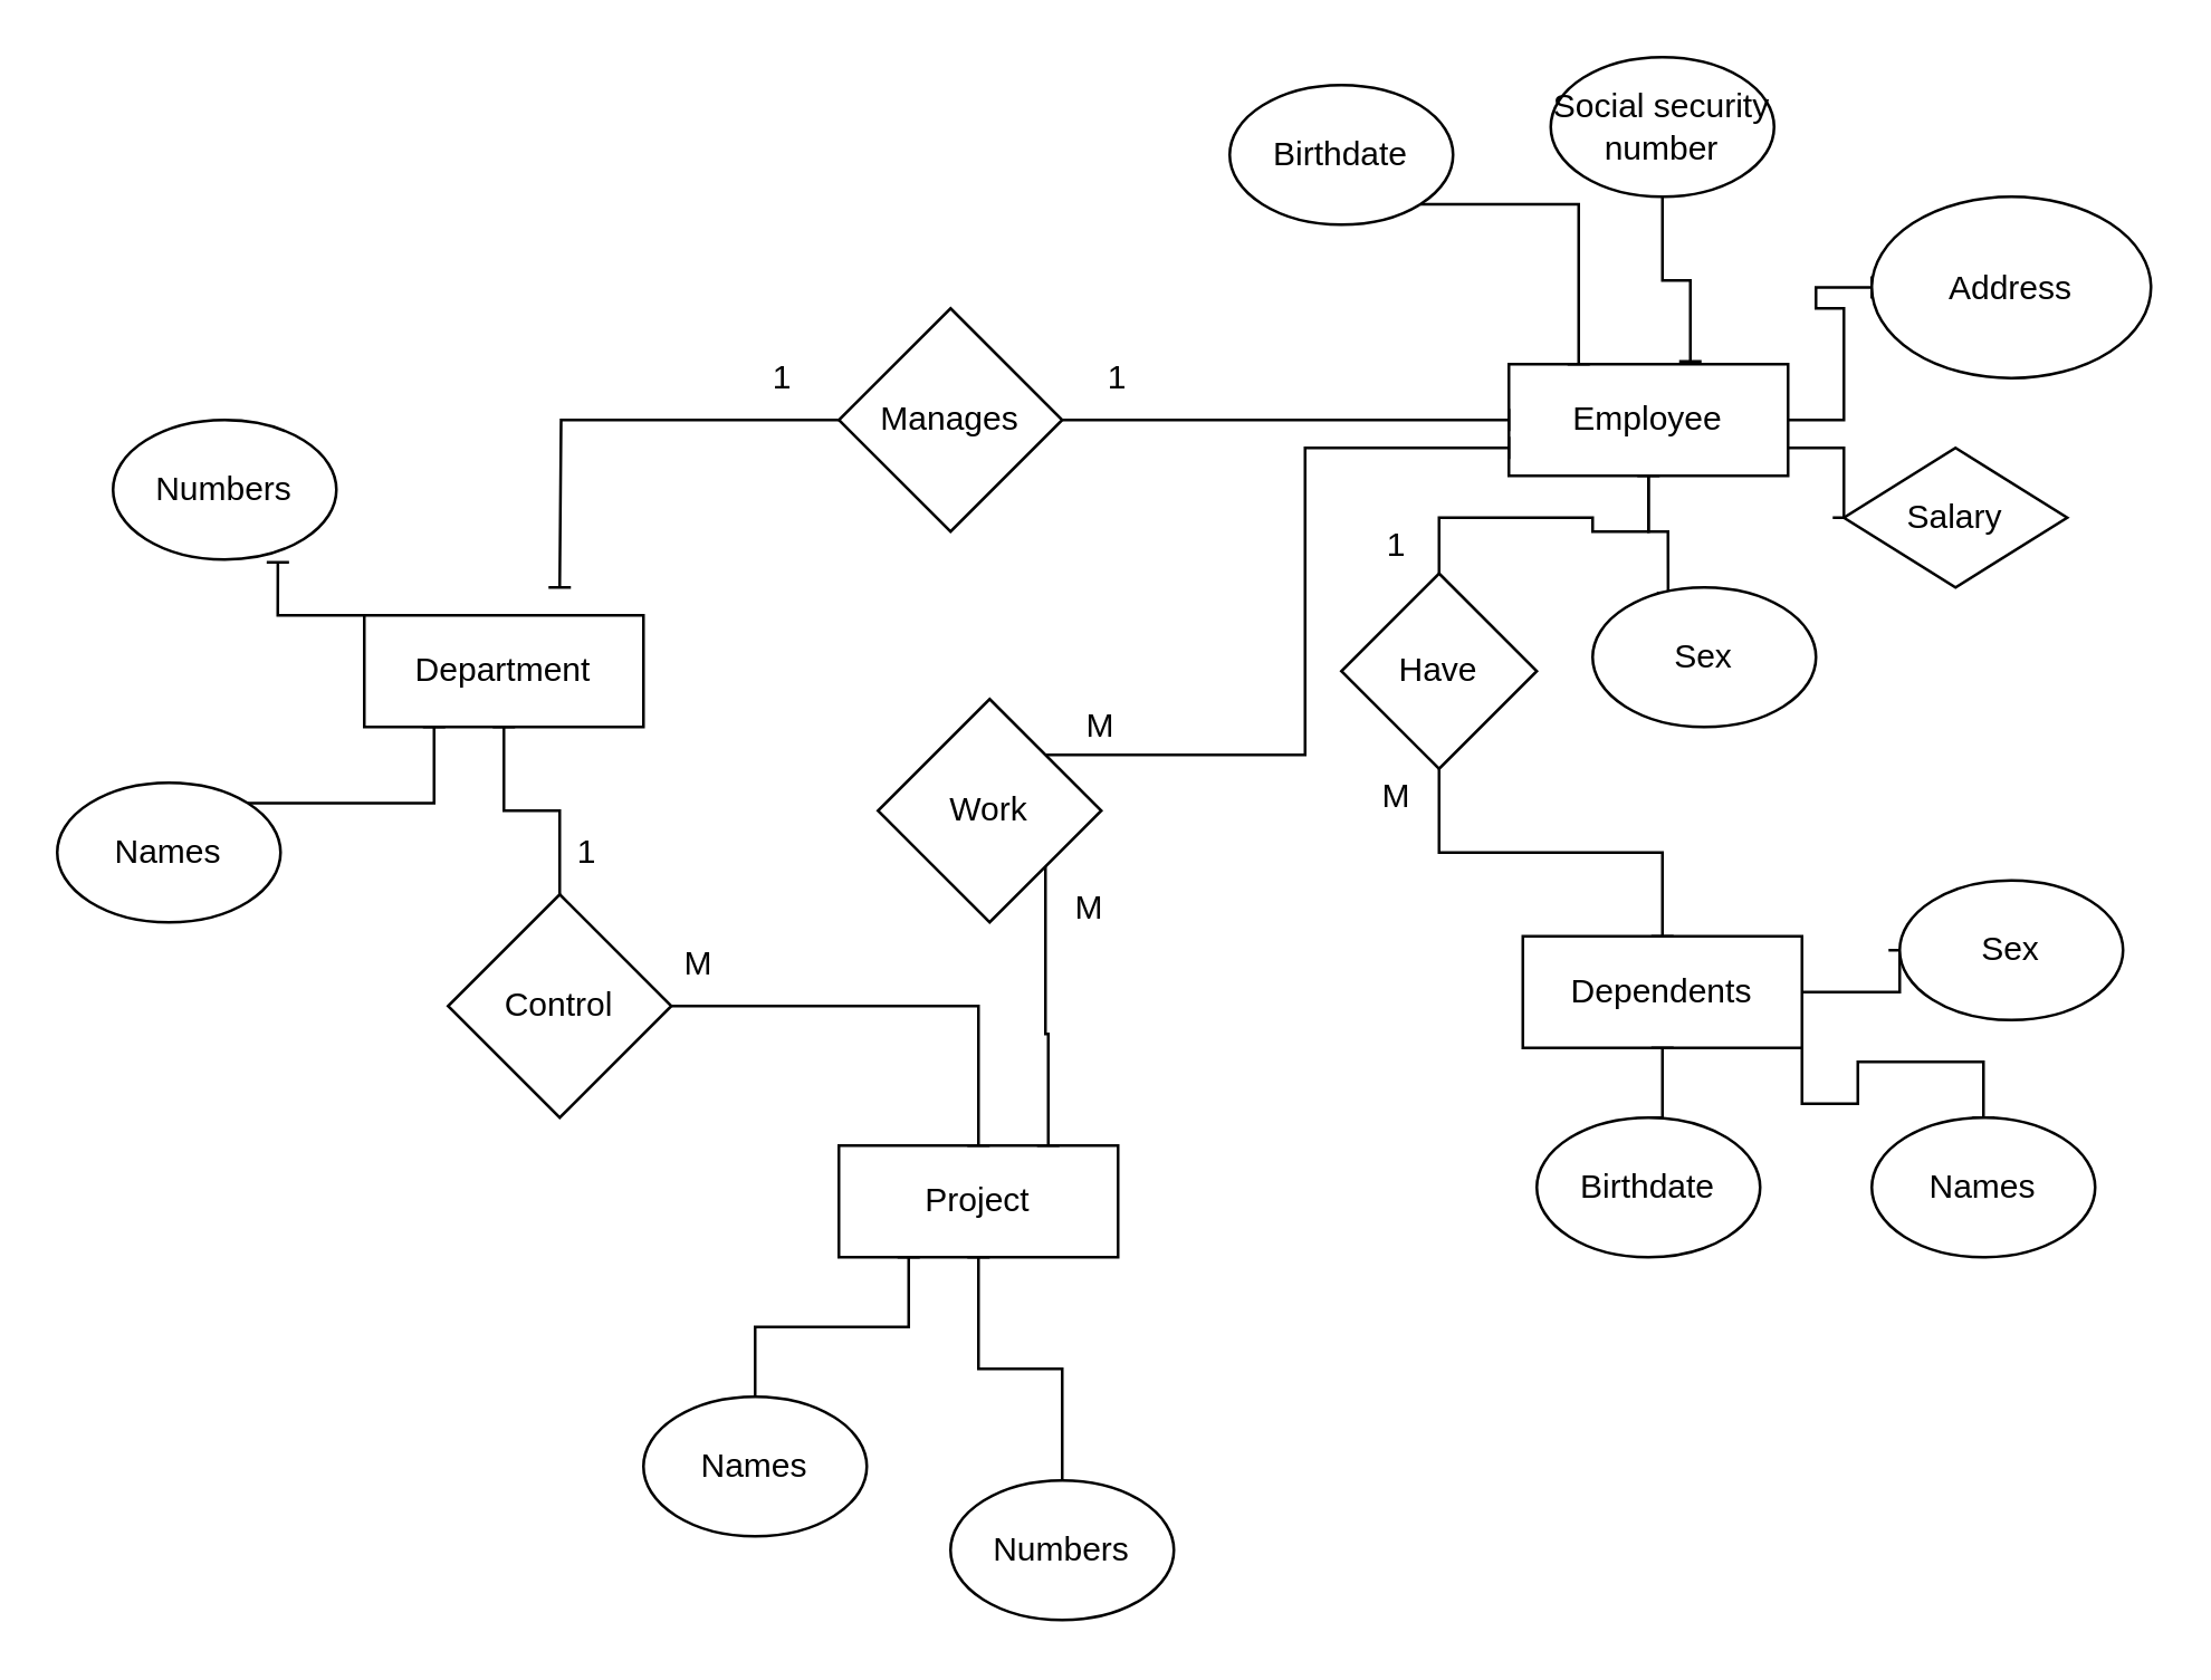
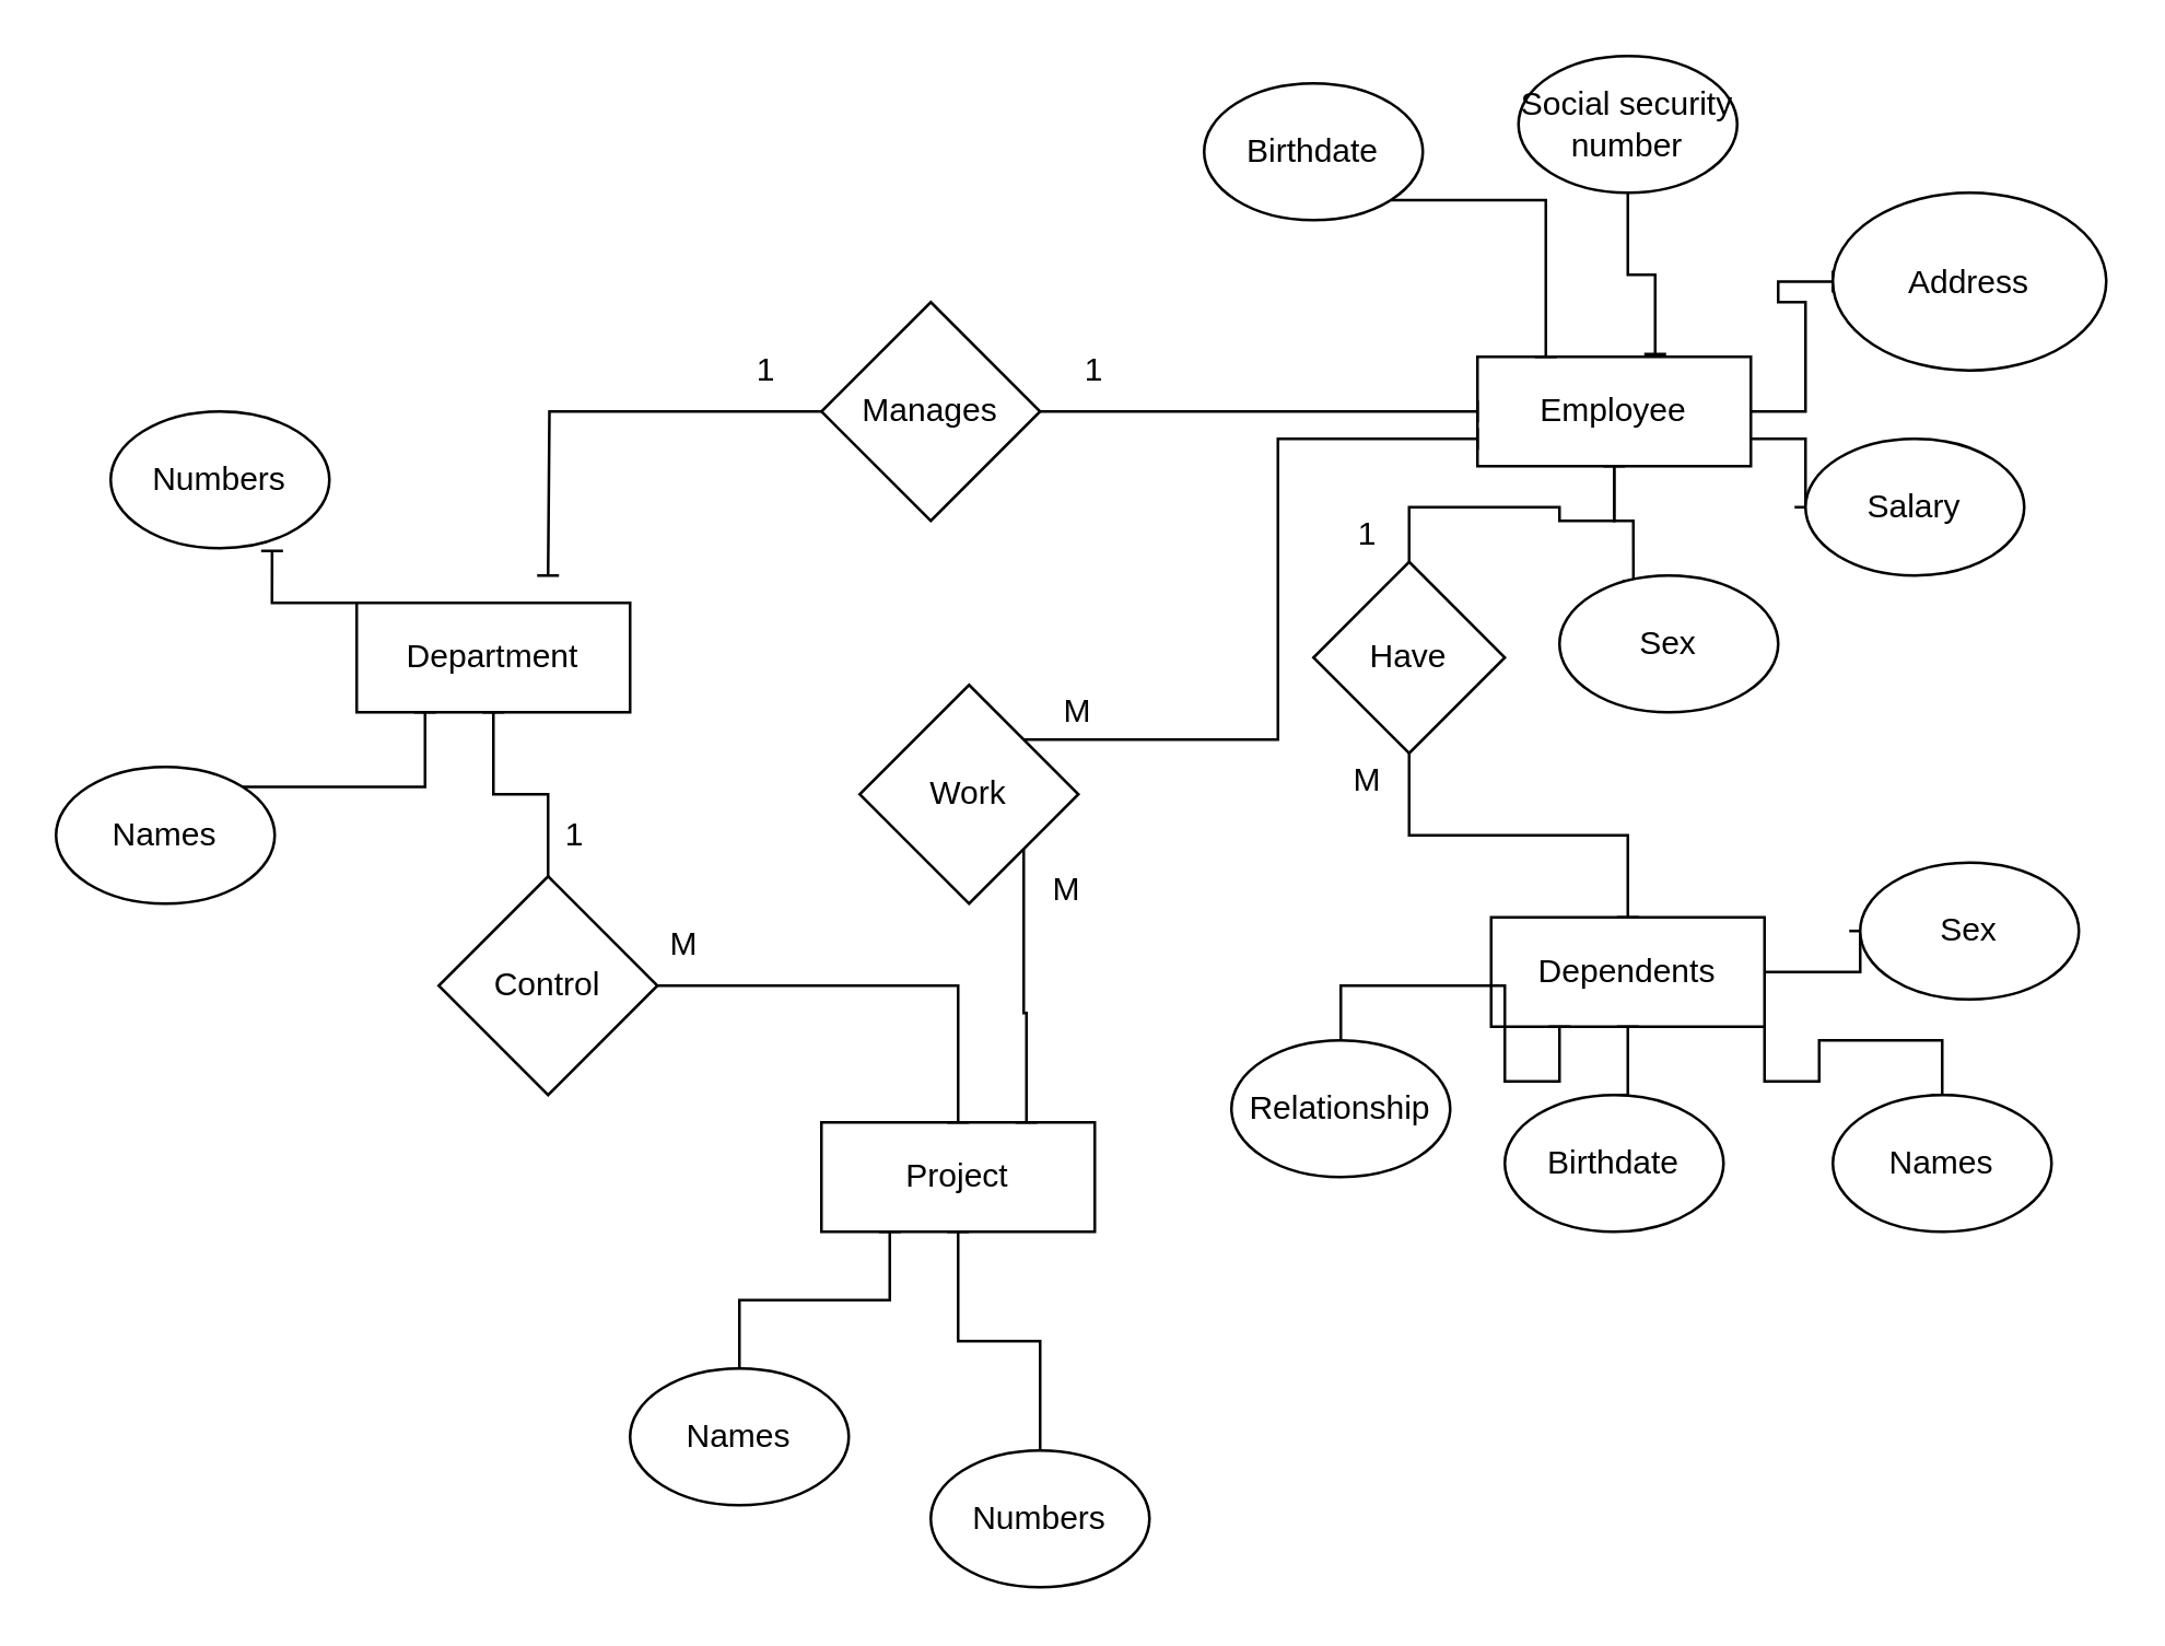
- <mxCell id="19" value="Salary" style="rhombus;whiteSpace=wrap;html=1;" vertex="1" parent="1"><mxGeometry x="660" y="160" width="80" height="50" as="geometry" /></mxCell>
+ <mxCell id="19" value="Salary" style="ellipse;whiteSpace=wrap;html=1;" vertex="1" parent="1"><mxGeometry x="660" y="160" width="80" height="50" as="geometry" /></mxCell>
+ <mxCell id="30" style="edgeStyle=orthogonalEdgeStyle;rounded=0;orthogonalLoop=1;jettySize=auto;html=1;exitX=0.5;exitY=0;exitDx=0;exitDy=0;entryX=0.25;entryY=1;entryDx=0;entryDy=0;endArrow=baseDash;endFill=0;" edge="1" parent="1" source="31" target="25"><mxGeometry relative="1" as="geometry" /></mxCell>
+ <mxCell id="31" value="Relationship" style="ellipse;whiteSpace=wrap;html=1;" vertex="1" parent="1"><mxGeometry x="450" y="380" width="80" height="50" as="geometry" /></mxCell>
